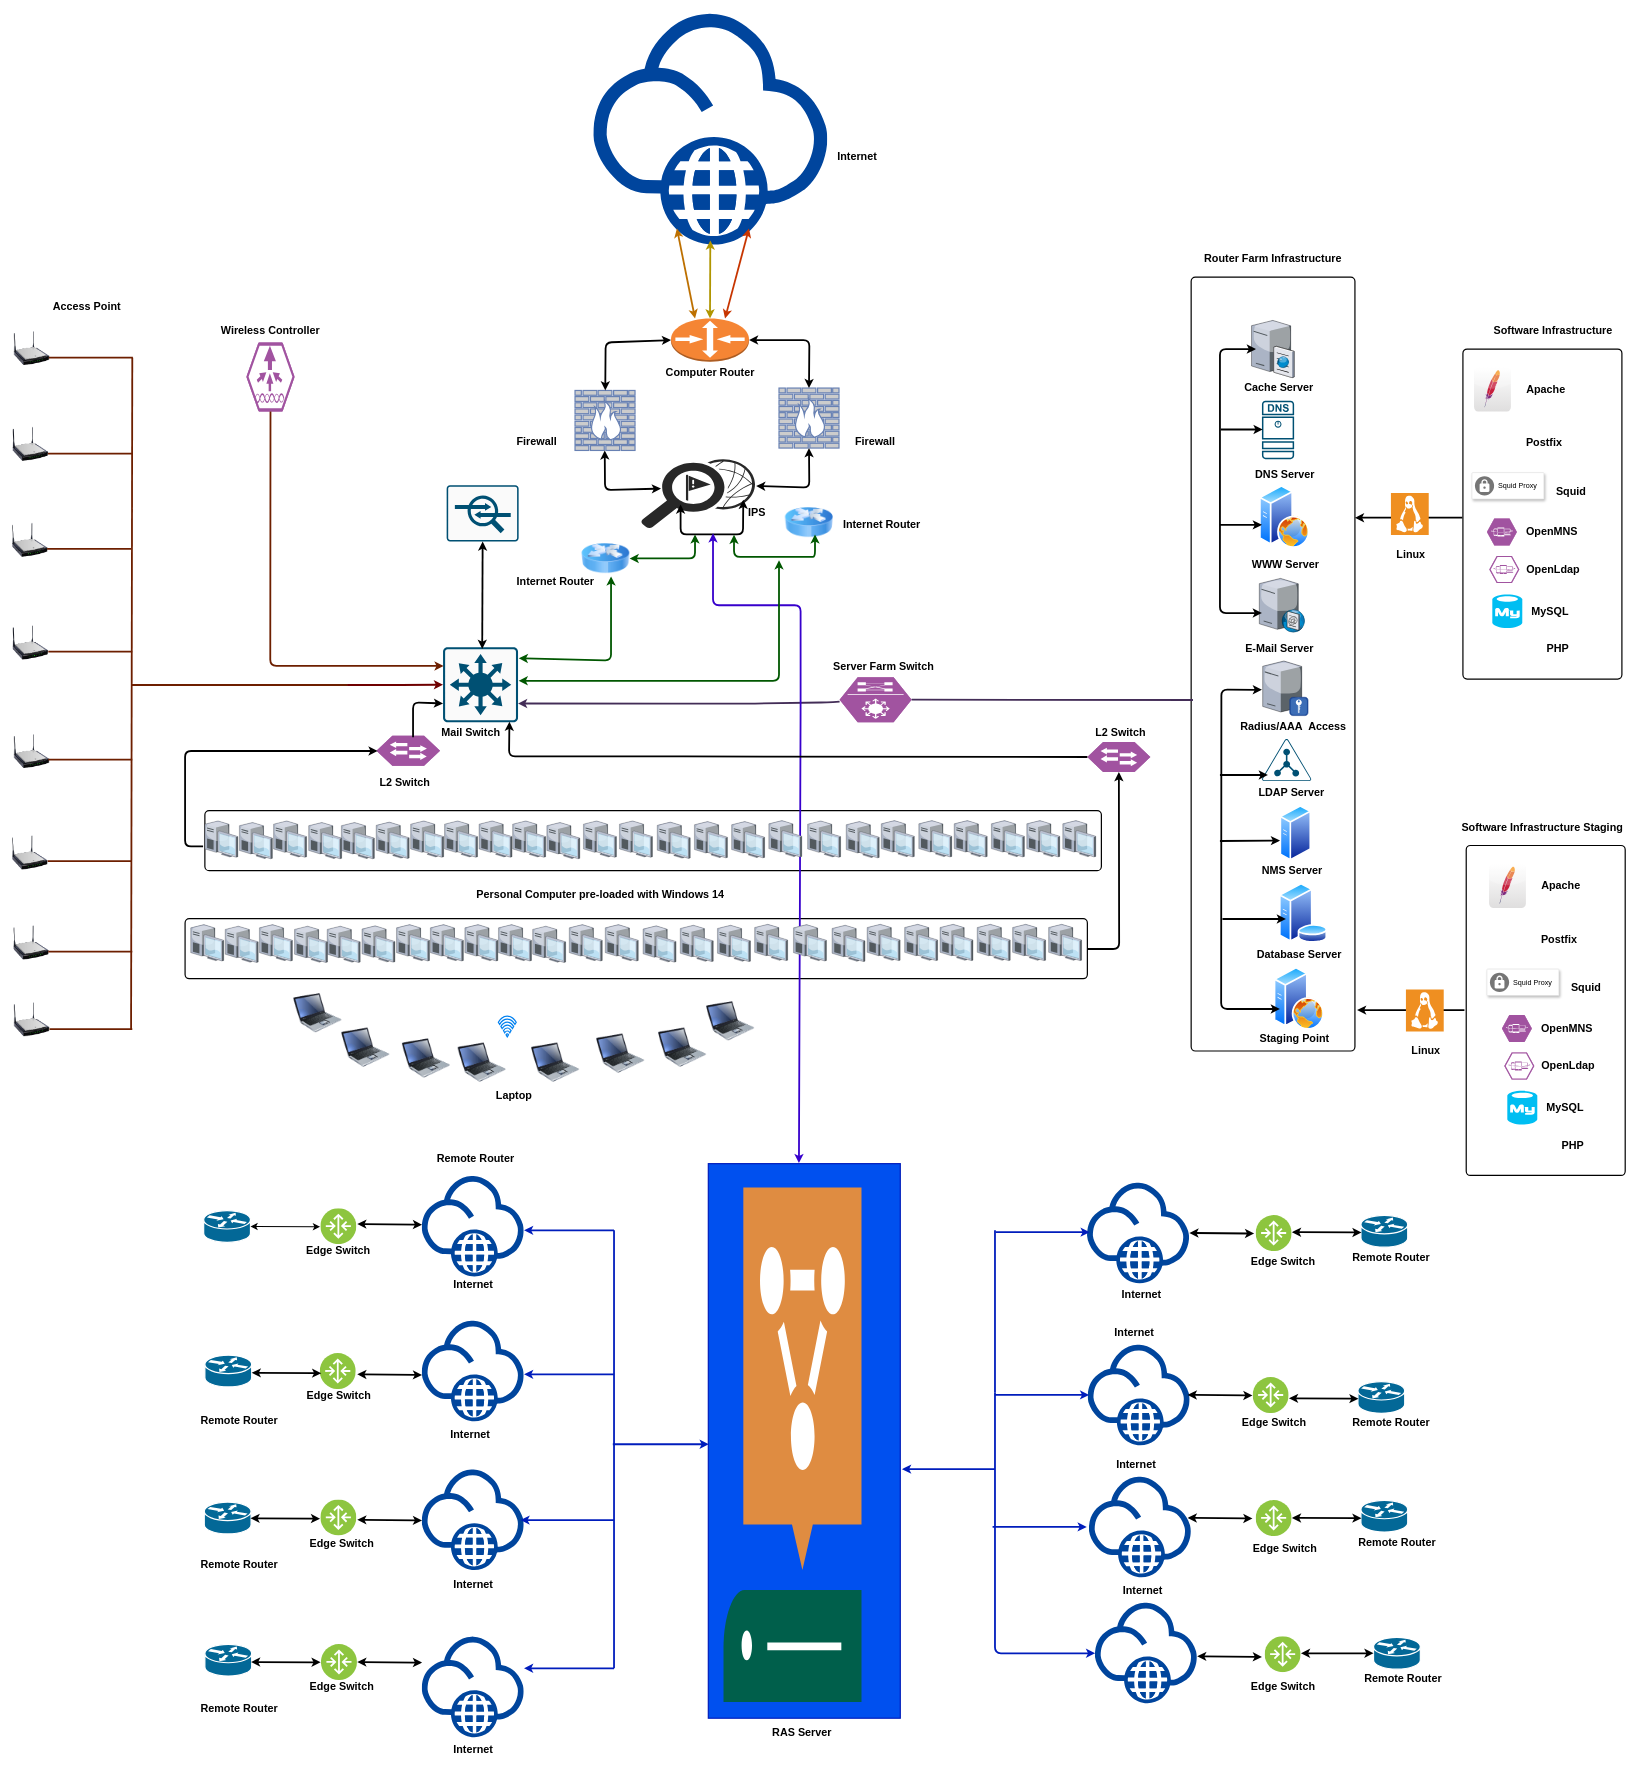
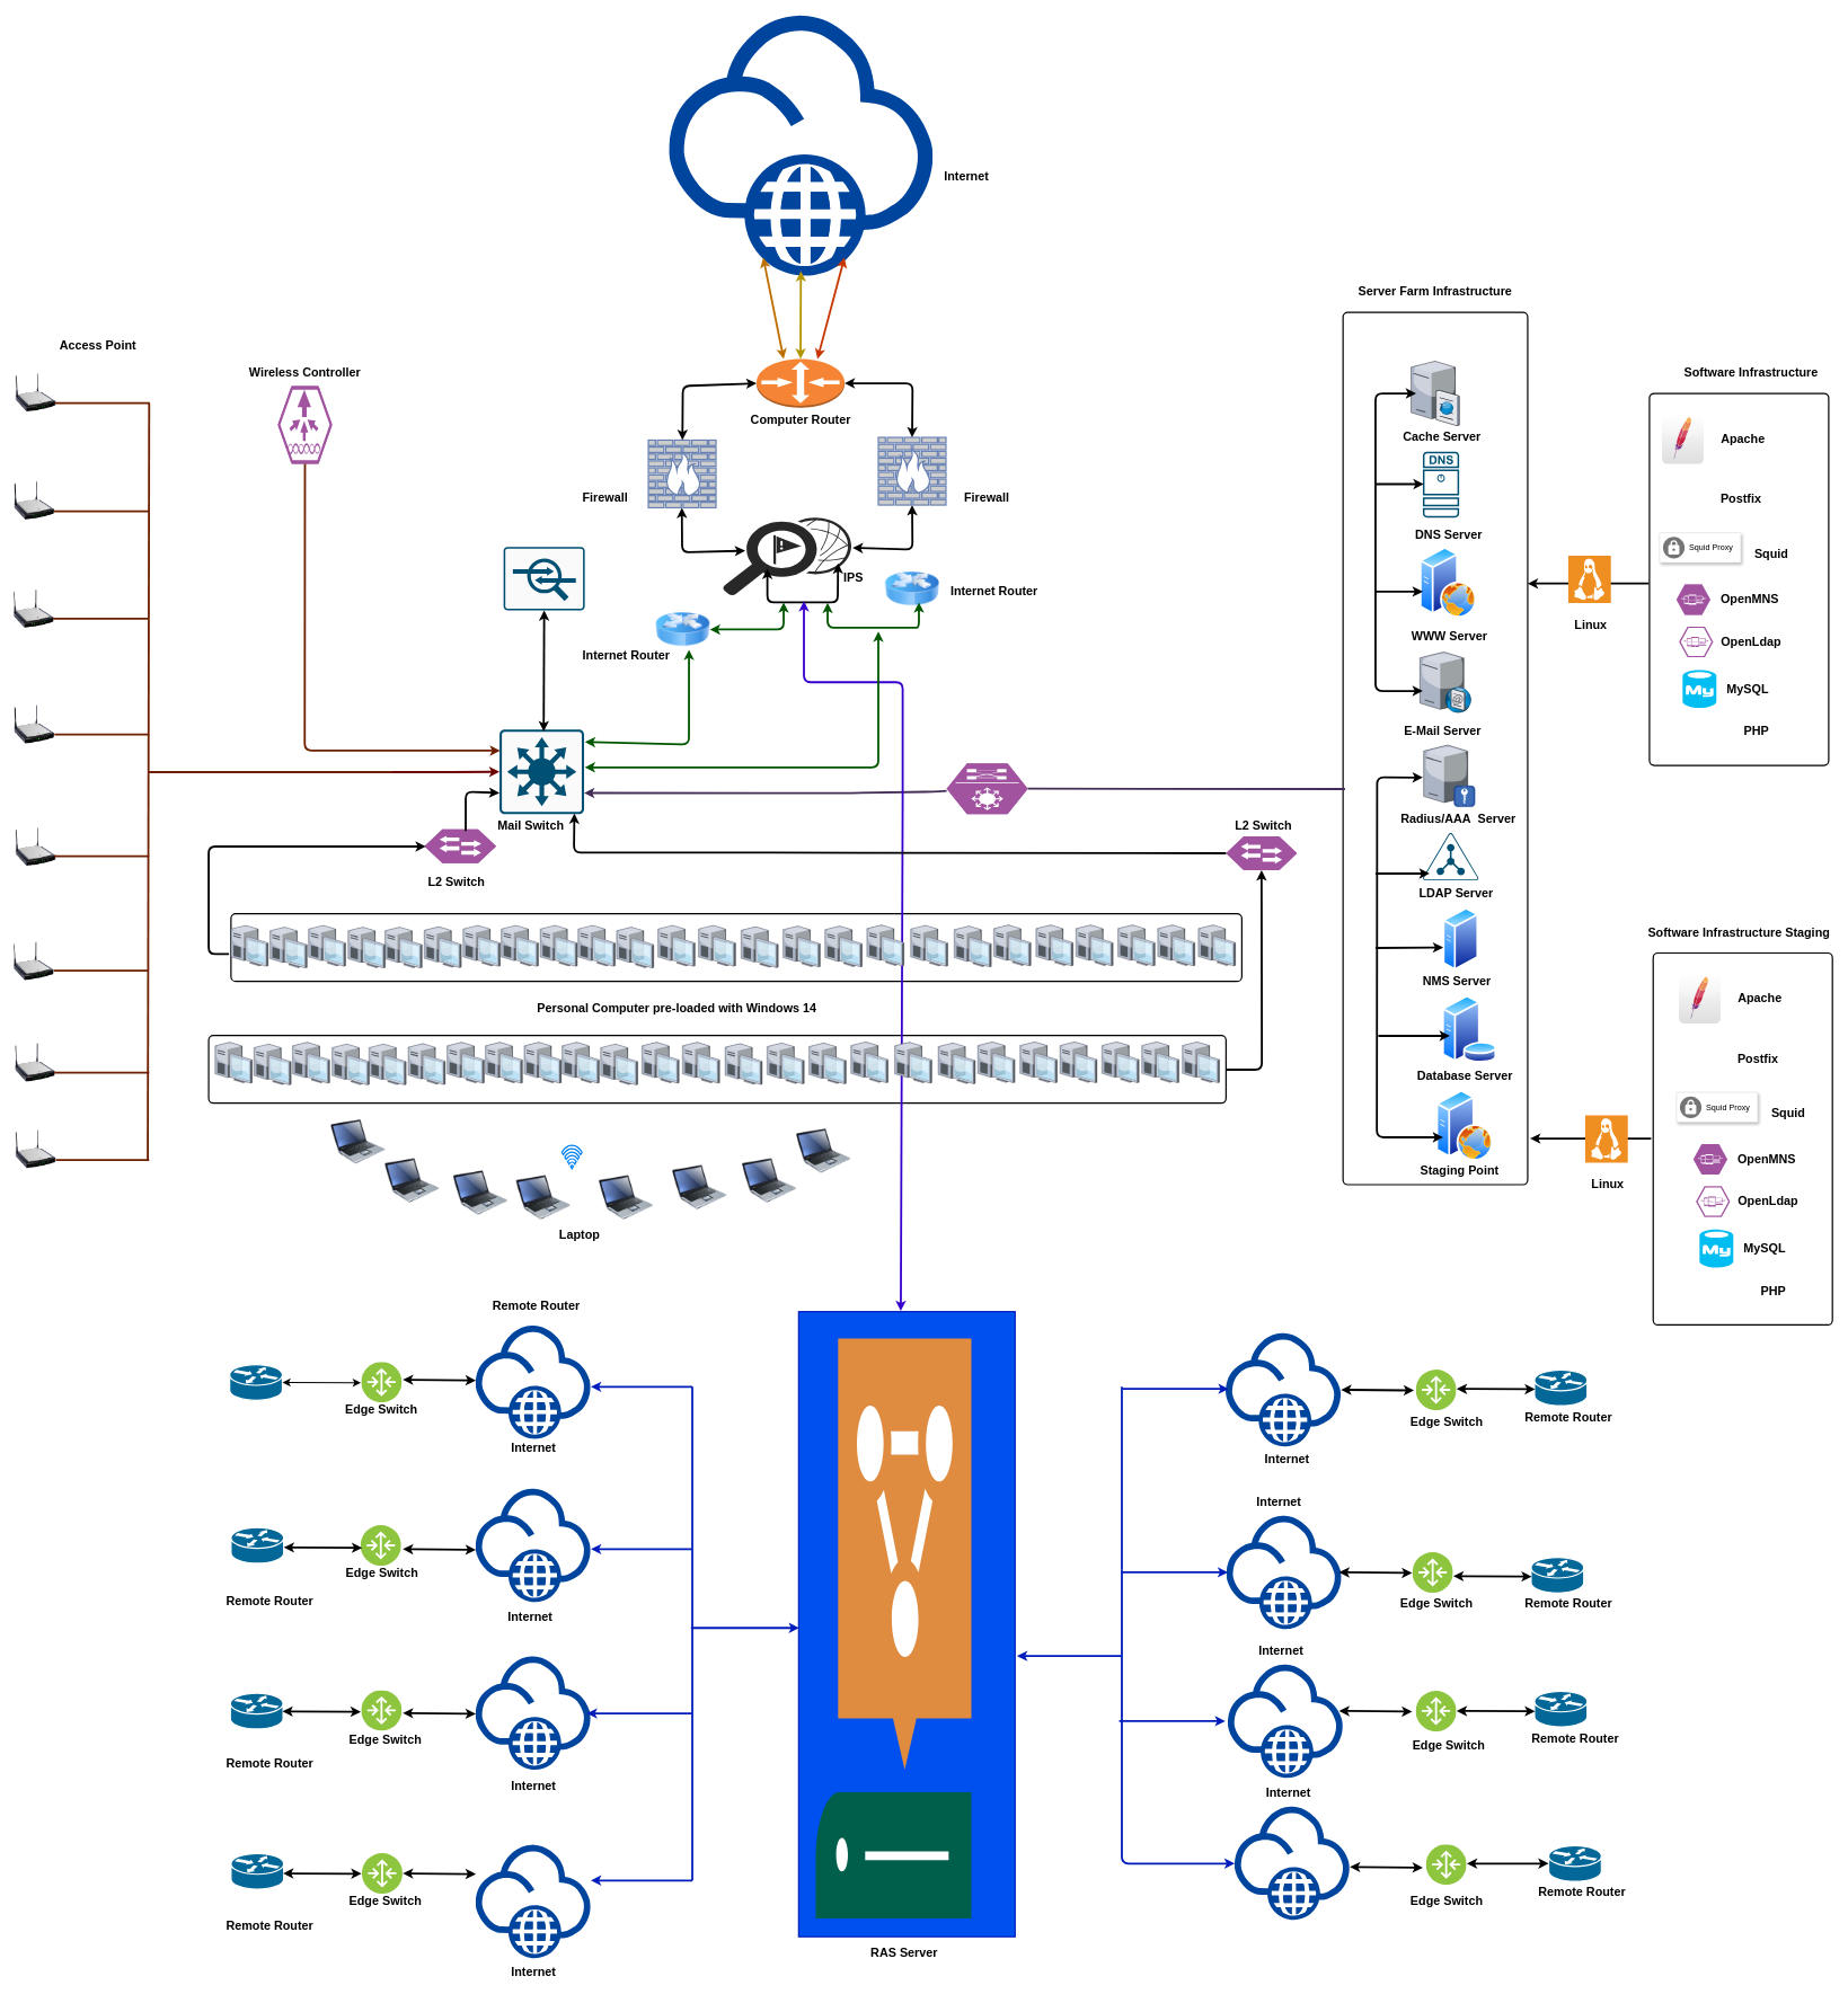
- <mxCell id="189" value="&lt;b&gt;&lt;font style=&quot;font-size: 18px&quot;&gt;Router Farm Infrastructure&lt;/font&gt;&lt;/b&gt;" style="text;html=1;align=center;verticalAlign=middle;resizable=0;points=[];autosize=1;" parent="1" vertex="1"><mxGeometry x="2001.13" y="421" width="240" height="20" as="geometry" /></mxCell>
+ <mxCell id="189" value="&lt;b&gt;&lt;font style=&quot;font-size: 18px&quot;&gt;Server Farm Infrastructure&lt;/font&gt;&lt;/b&gt;" style="text;html=1;align=center;verticalAlign=middle;resizable=0;points=[];autosize=1;" parent="1" vertex="1"><mxGeometry x="2001.13" y="421" width="240" height="20" as="geometry" /></mxCell>
- <mxCell id="122" value="&lt;font style=&quot;font-size: 18px&quot;&gt;&lt;b&gt;Server Farm Switch&lt;/b&gt;&lt;/font&gt;" style="text;html=1;align=center;verticalAlign=middle;resizable=0;points=[];autosize=1;" parent="1" vertex="1"><mxGeometry x="1382.37" y="1101" width="180" height="20" as="geometry" /></mxCell>
- <mxCell id="164" value="&lt;b&gt;&lt;font style=&quot;font-size: 18px&quot;&gt;Radius/AAA&amp;nbsp; Access&lt;/font&gt;&lt;/b&gt;" style="text;html=1;align=center;verticalAlign=middle;resizable=0;points=[];autosize=1;" parent="1" vertex="1"><mxGeometry x="2060" y="1201" width="190" height="20" as="geometry" /></mxCell>
+ <mxCell id="164" value="&lt;b&gt;&lt;font style=&quot;font-size: 18px&quot;&gt;Radius/AAA&amp;nbsp; Server&lt;/font&gt;&lt;/b&gt;" style="text;html=1;align=center;verticalAlign=middle;resizable=0;points=[];autosize=1;" parent="1" vertex="1"><mxGeometry x="2060" y="1201" width="190" height="20" as="geometry" /></mxCell>
